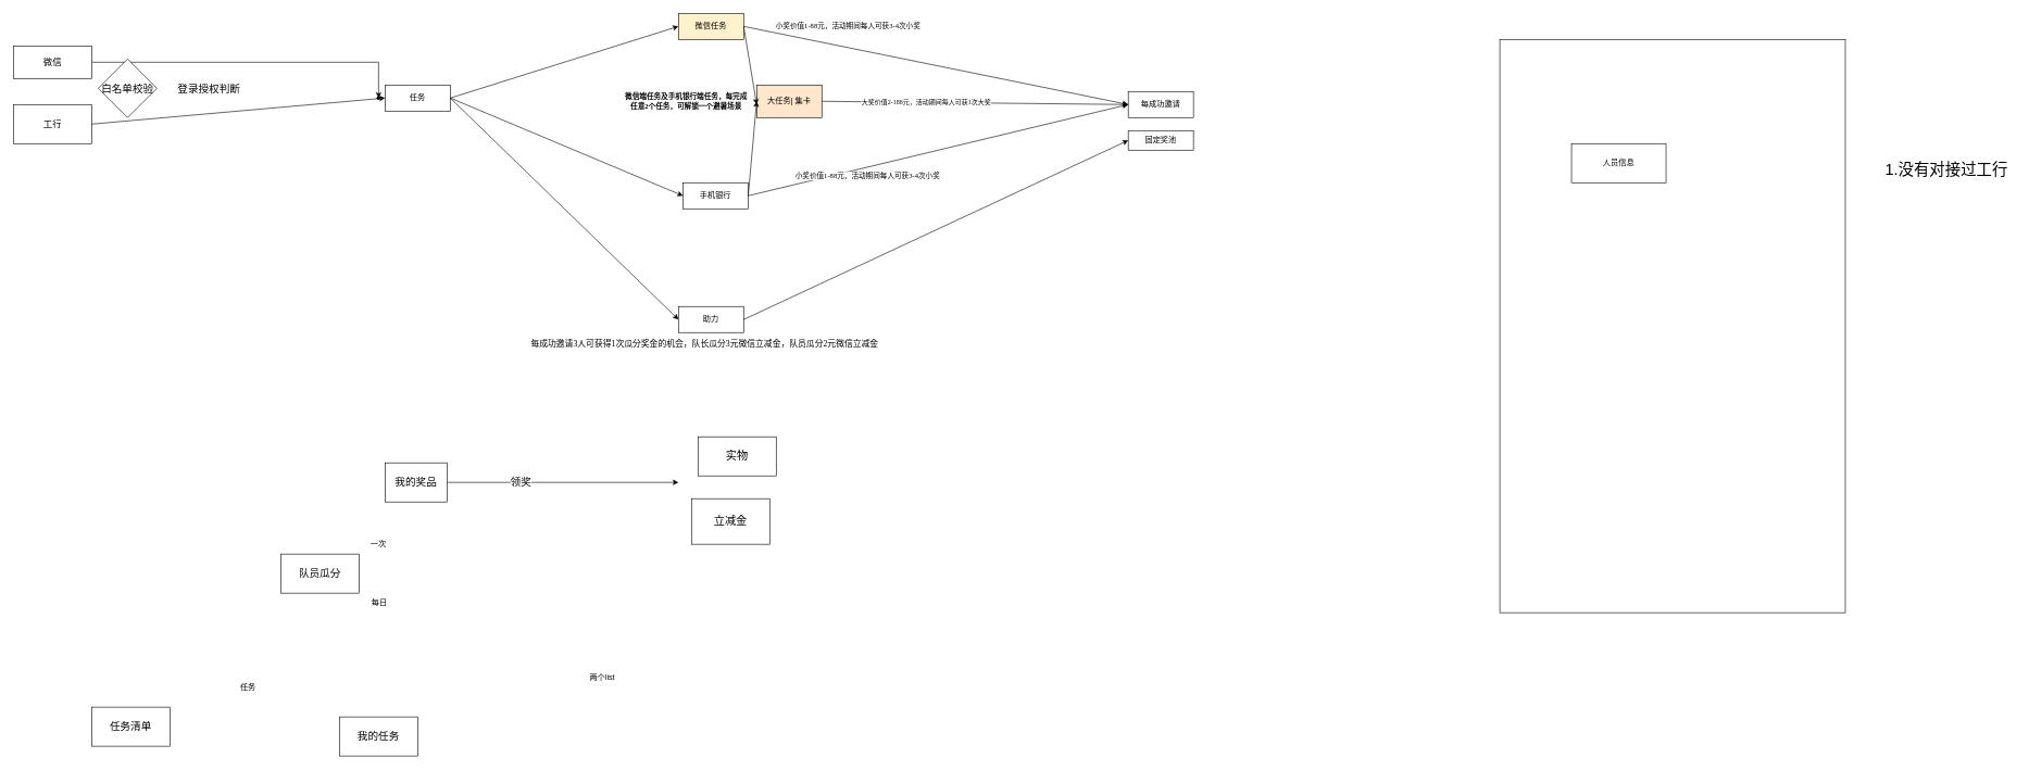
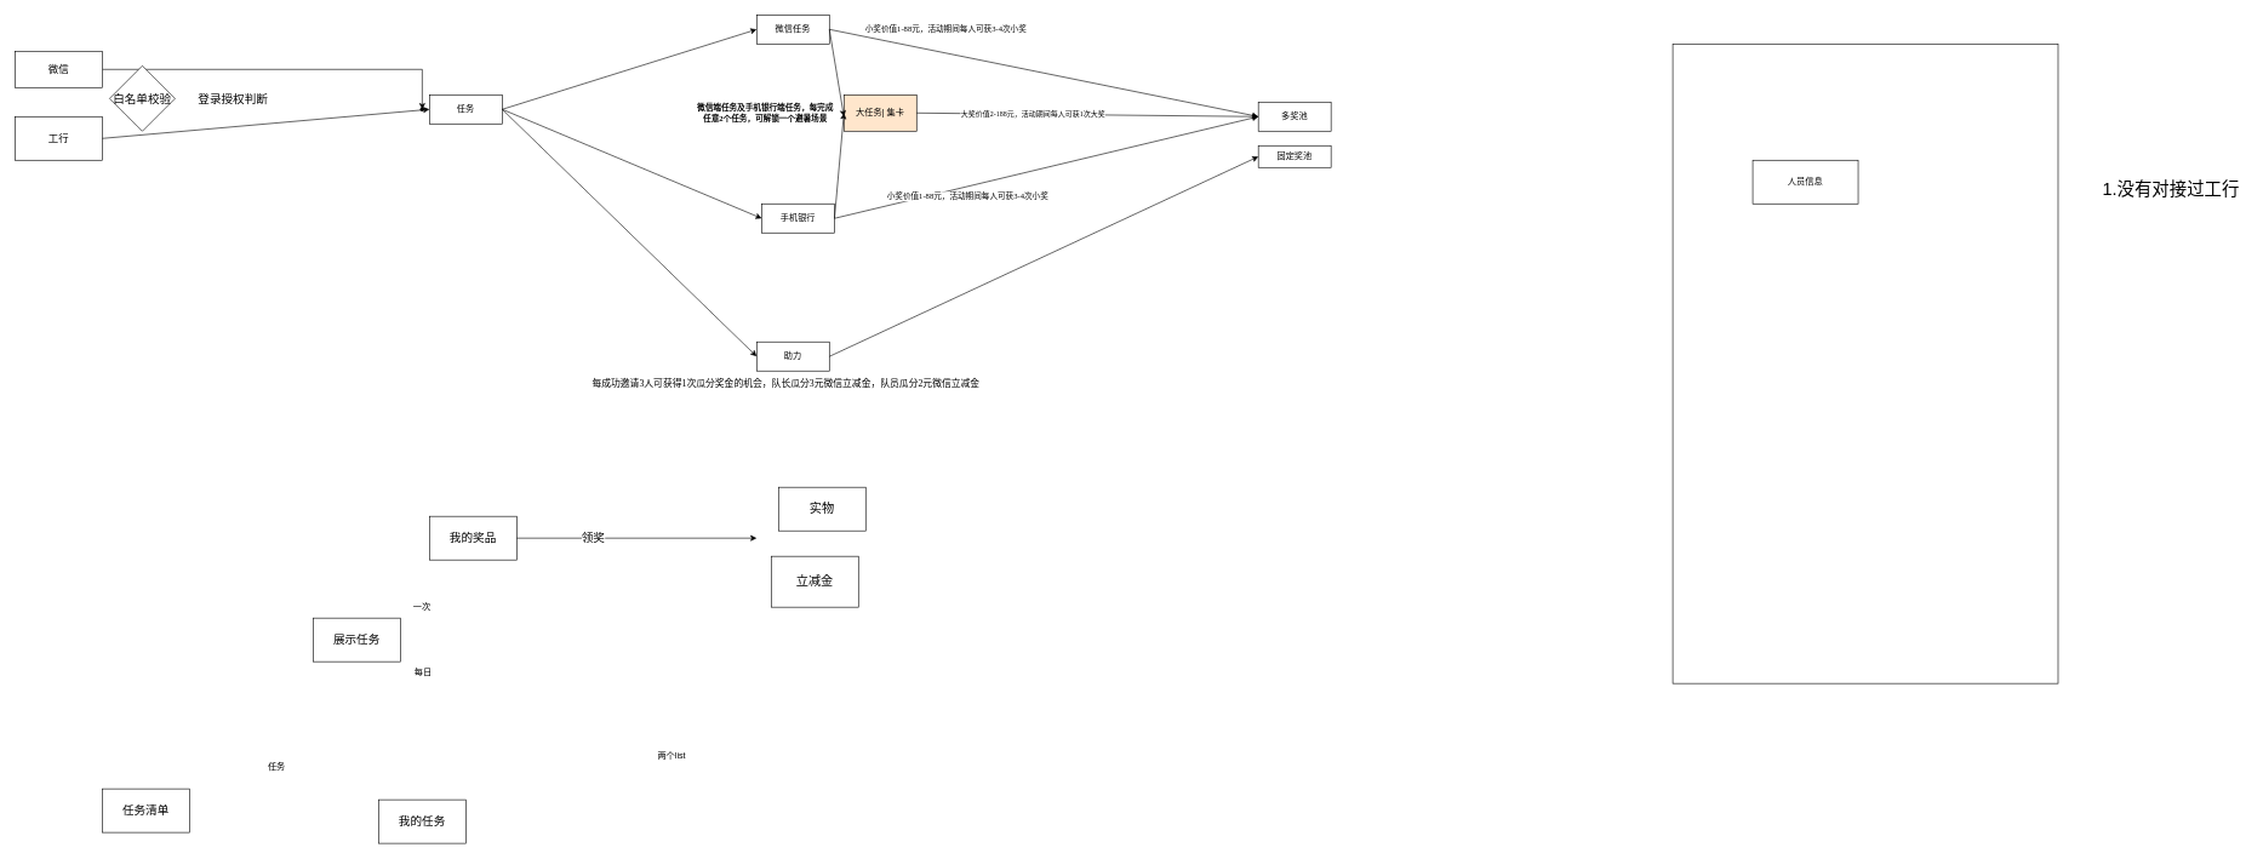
- <mxCell id="5" value="微信任务" style="rounded=0;whiteSpace=wrap;html=1;fillColor=#fff2cc;" parent="1" vertex="1"><mxGeometry x="1040" y="20" width="100" height="40" as="geometry" /></mxCell>
+ <mxCell id="5" value="微信任务" style="rounded=0;whiteSpace=wrap;html=1;" parent="1" vertex="1"><mxGeometry x="1040" y="20" width="100" height="40" as="geometry" /></mxCell>
- <mxCell id="9" value="每成功邀请" style="rounded=0;whiteSpace=wrap;html=1;" parent="1" vertex="1"><mxGeometry x="1730" y="140" width="100" height="40" as="geometry" /></mxCell>
+ <mxCell id="9" value="多奖池" style="rounded=0;whiteSpace=wrap;html=1;" parent="1" vertex="1"><mxGeometry x="1730" y="140" width="100" height="40" as="geometry" /></mxCell>
- <mxCell id="33" value="我的奖品" style="rounded=0;whiteSpace=wrap;html=1;fontSize=16;" parent="1" vertex="1"><mxGeometry x="590" y="710" width="95" height="60" as="geometry" /></mxCell>
+ <mxCell id="33" value="我的奖品" style="rounded=0;whiteSpace=wrap;html=1;fontSize=16;" parent="1" vertex="1"><mxGeometry x="590" y="710" width="120" height="60" as="geometry" /></mxCell>
- <mxCell id="41" value="队员瓜分" style="rounded=0;whiteSpace=wrap;html=1;fontSize=16;" vertex="1" parent="1"><mxGeometry x="430" y="850" width="120" height="60" as="geometry" /></mxCell>
+ <mxCell id="41" value="展示任务" style="rounded=0;whiteSpace=wrap;html=1;fontSize=16;" vertex="1" parent="1"><mxGeometry x="430" y="850" width="120" height="60" as="geometry" /></mxCell>
